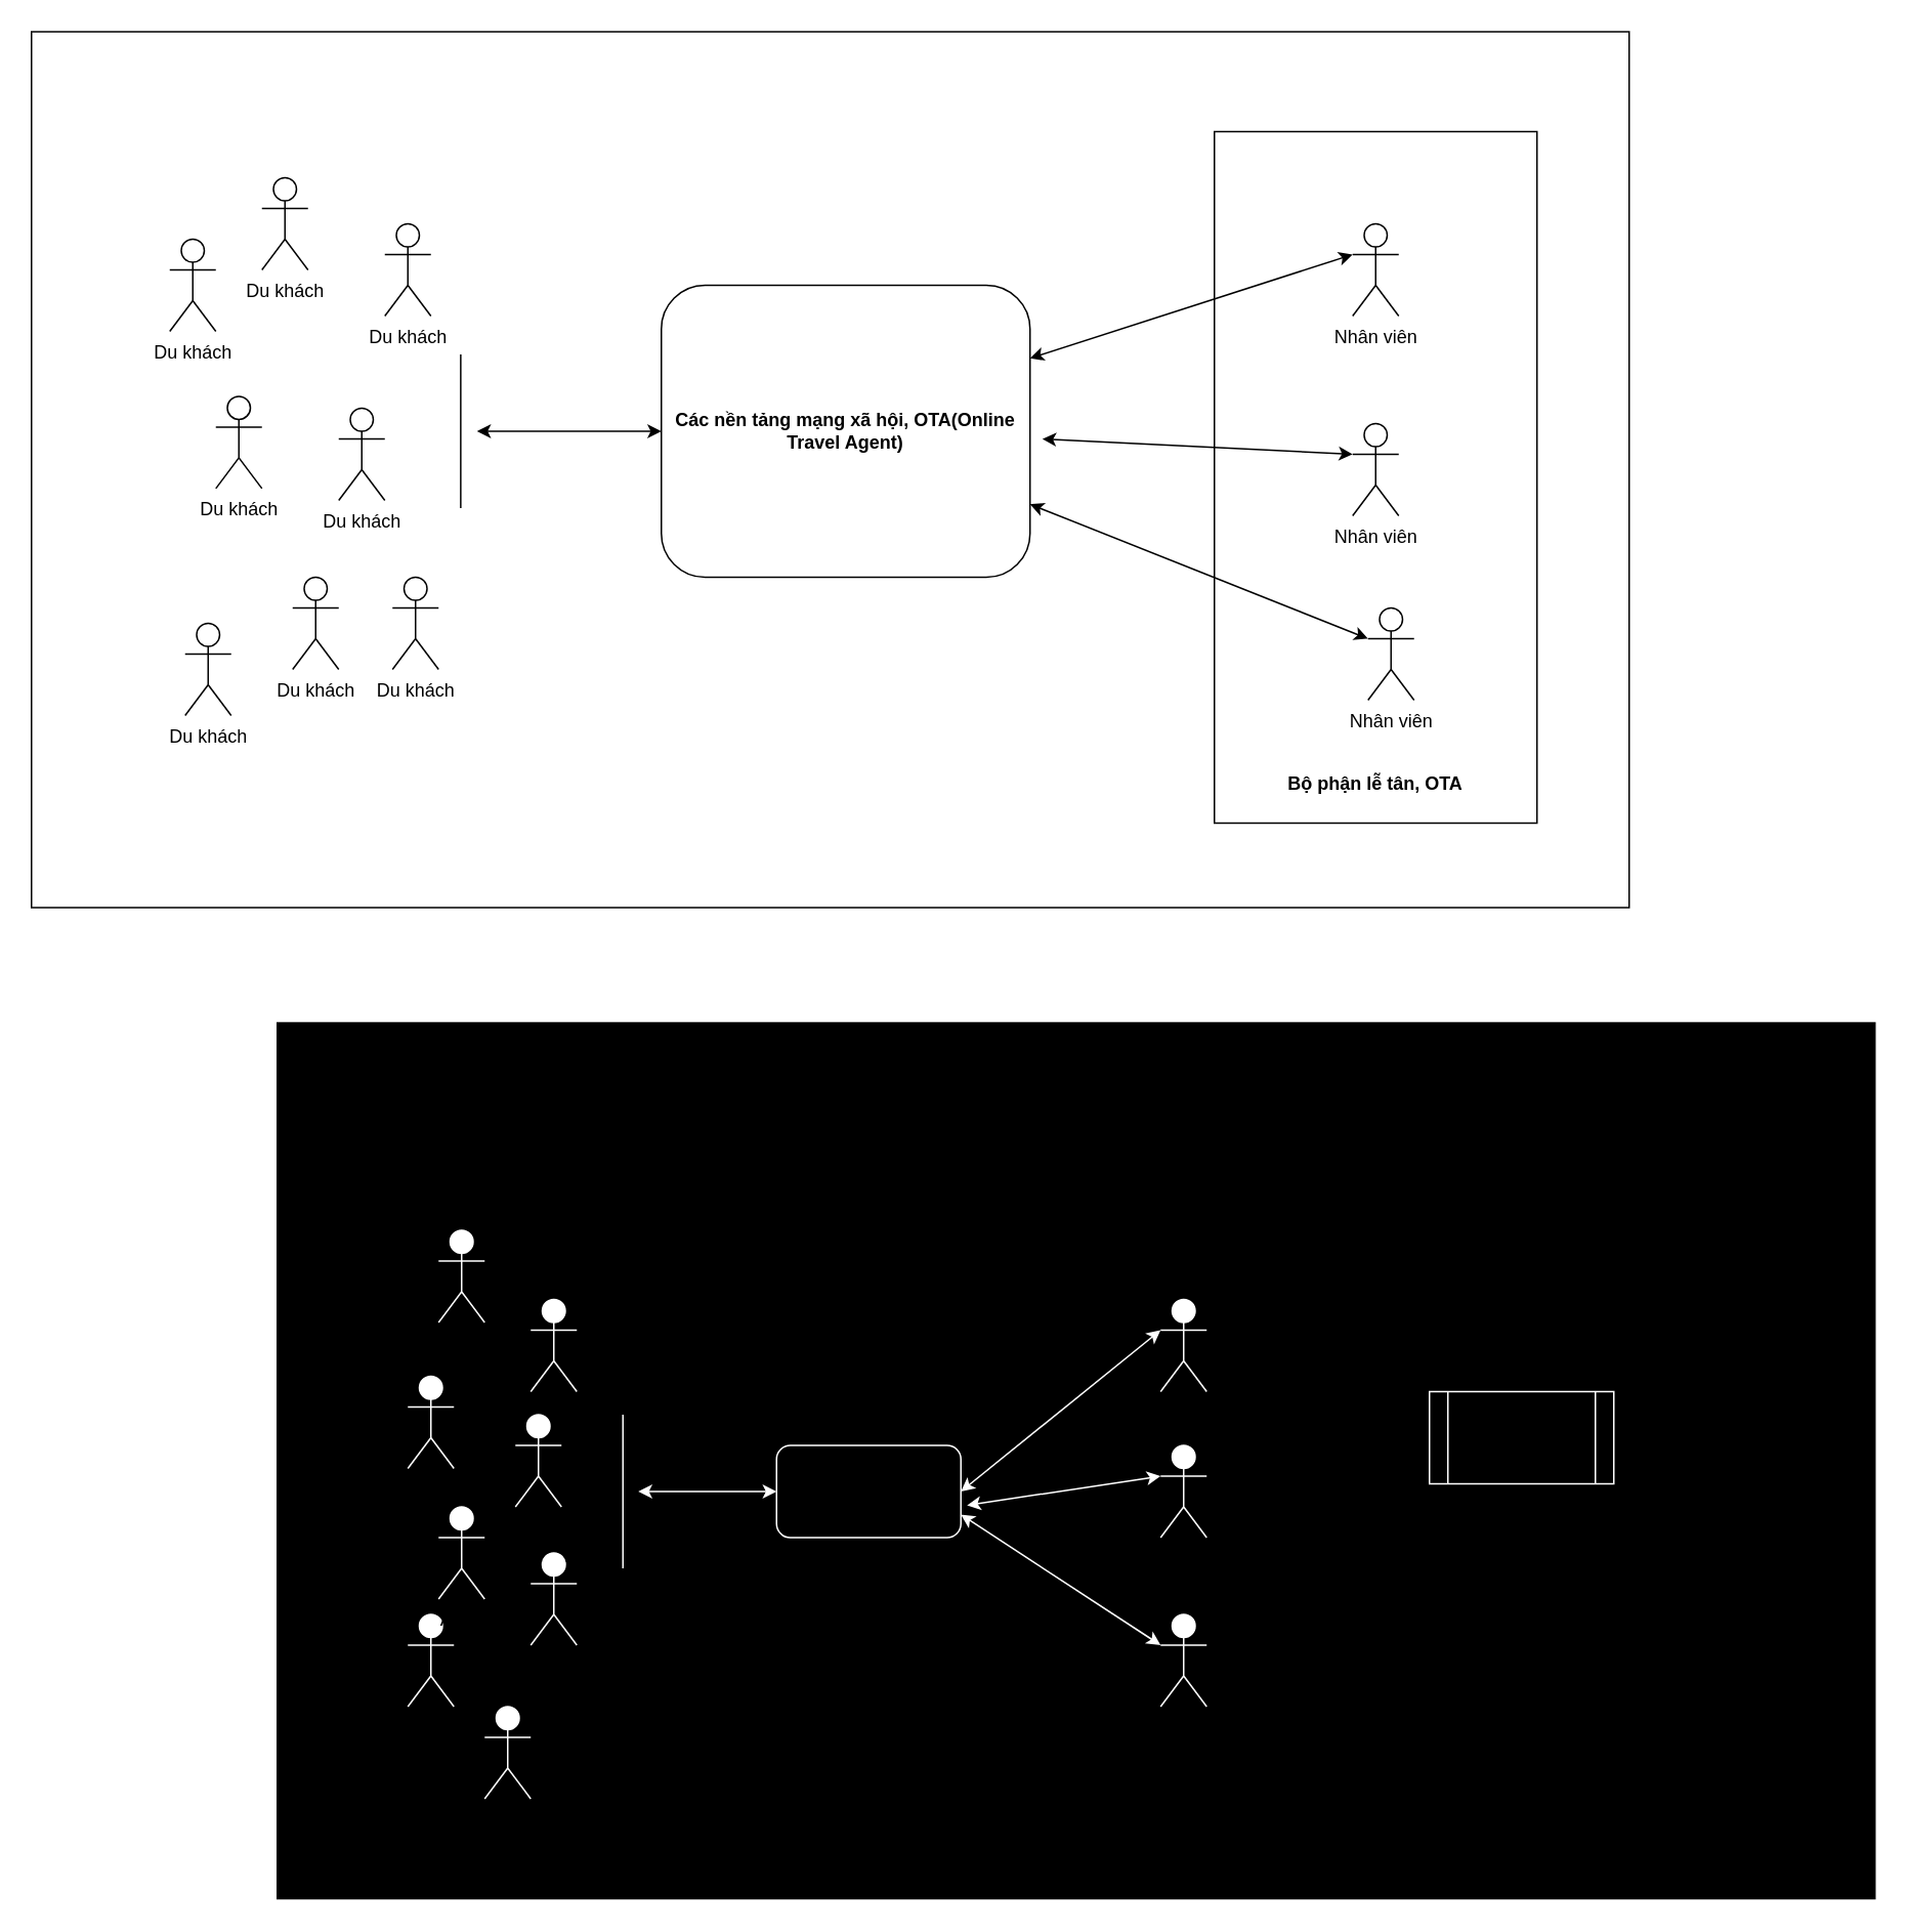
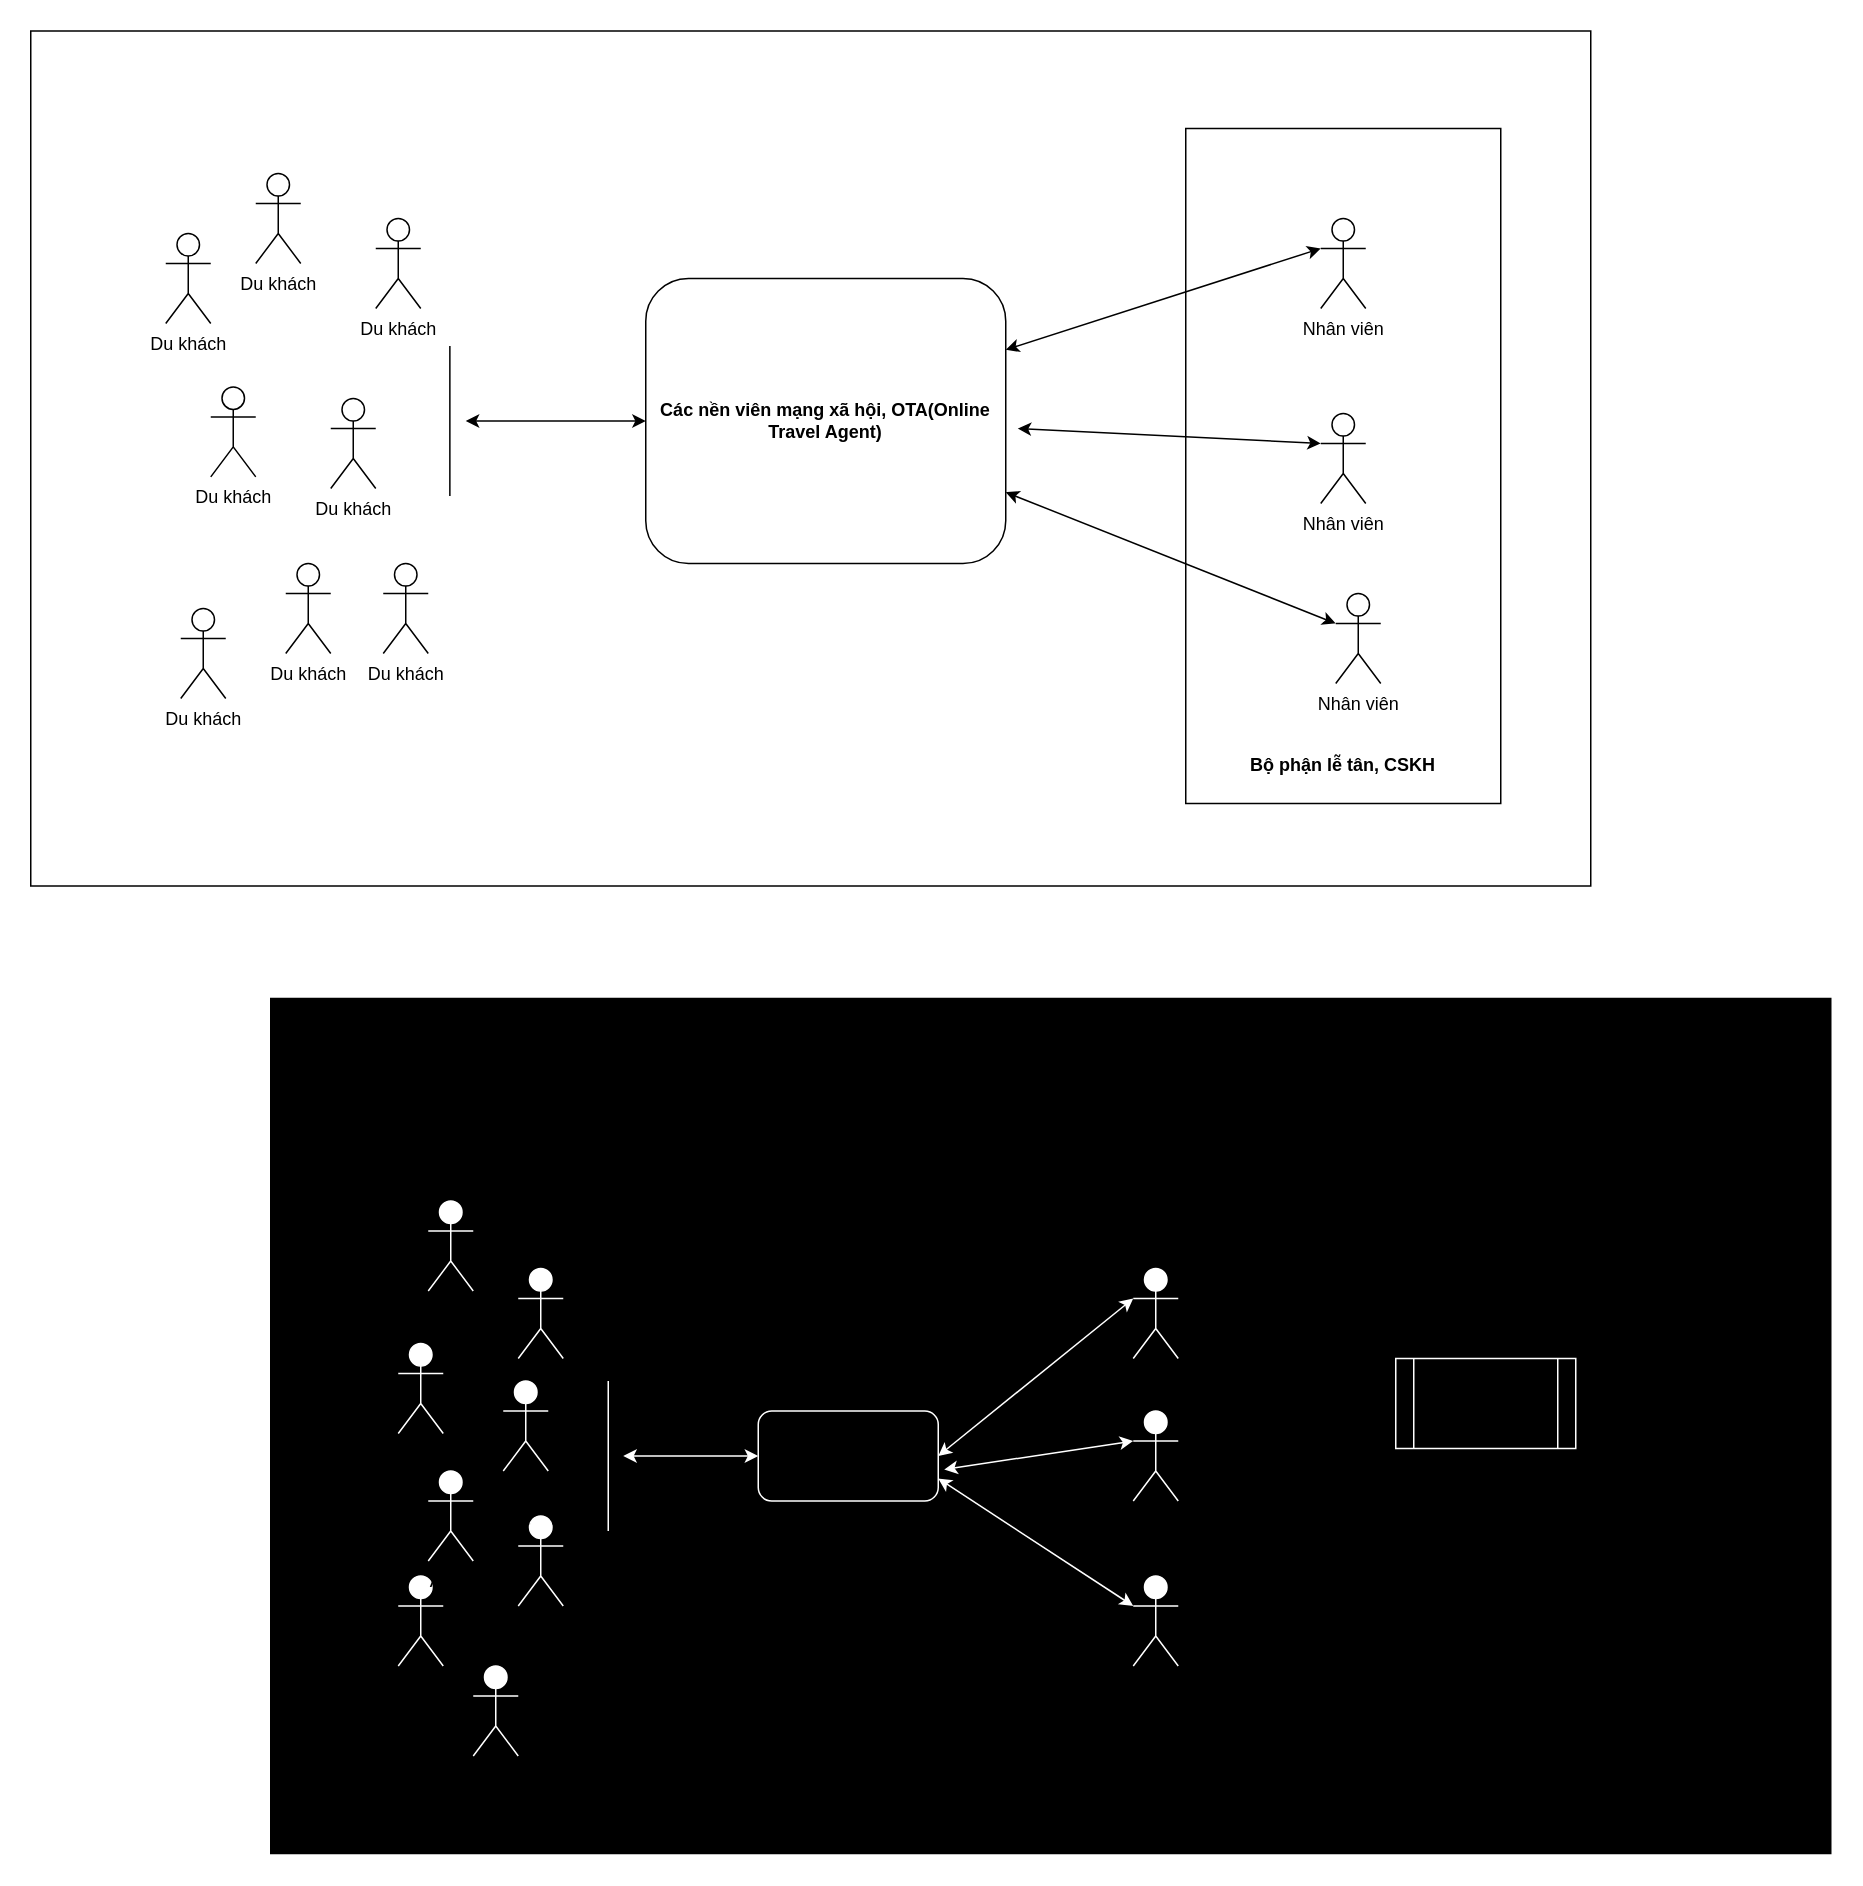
- <mxCell id="5" value="&lt;b&gt;Các nền tảng mạng xã hội, OTA(Online Travel Agent)&lt;/b&gt;" style="rounded=1;whiteSpace=wrap;html=1;fillColor=none;strokeColor=#000000;" vertex="1" parent="1"><mxGeometry x="430" y="185" width="240" height="190" as="geometry" /></mxCell>
+ <mxCell id="5" value="&lt;b&gt;Các nền viên mạng xã hội, OTA(Online Travel Agent)&lt;/b&gt;" style="rounded=1;whiteSpace=wrap;html=1;fillColor=none;strokeColor=#000000;" vertex="1" parent="1"><mxGeometry x="430" y="185" width="240" height="190" as="geometry" /></mxCell>
- <mxCell id="43" value="&lt;b&gt;Bộ phận lễ tân, OTA&lt;/b&gt;" style="text;html=1;align=center;verticalAlign=middle;whiteSpace=wrap;rounded=0;" vertex="1" parent="1"><mxGeometry x="825" y="495" width="140" height="30" as="geometry" /></mxCell>
+ <mxCell id="43" value="&lt;b&gt;Bộ phận lễ tân, CSKH&lt;/b&gt;" style="text;html=1;align=center;verticalAlign=middle;whiteSpace=wrap;rounded=0;" vertex="1" parent="1"><mxGeometry x="825" y="495" width="140" height="30" as="geometry" /></mxCell>
